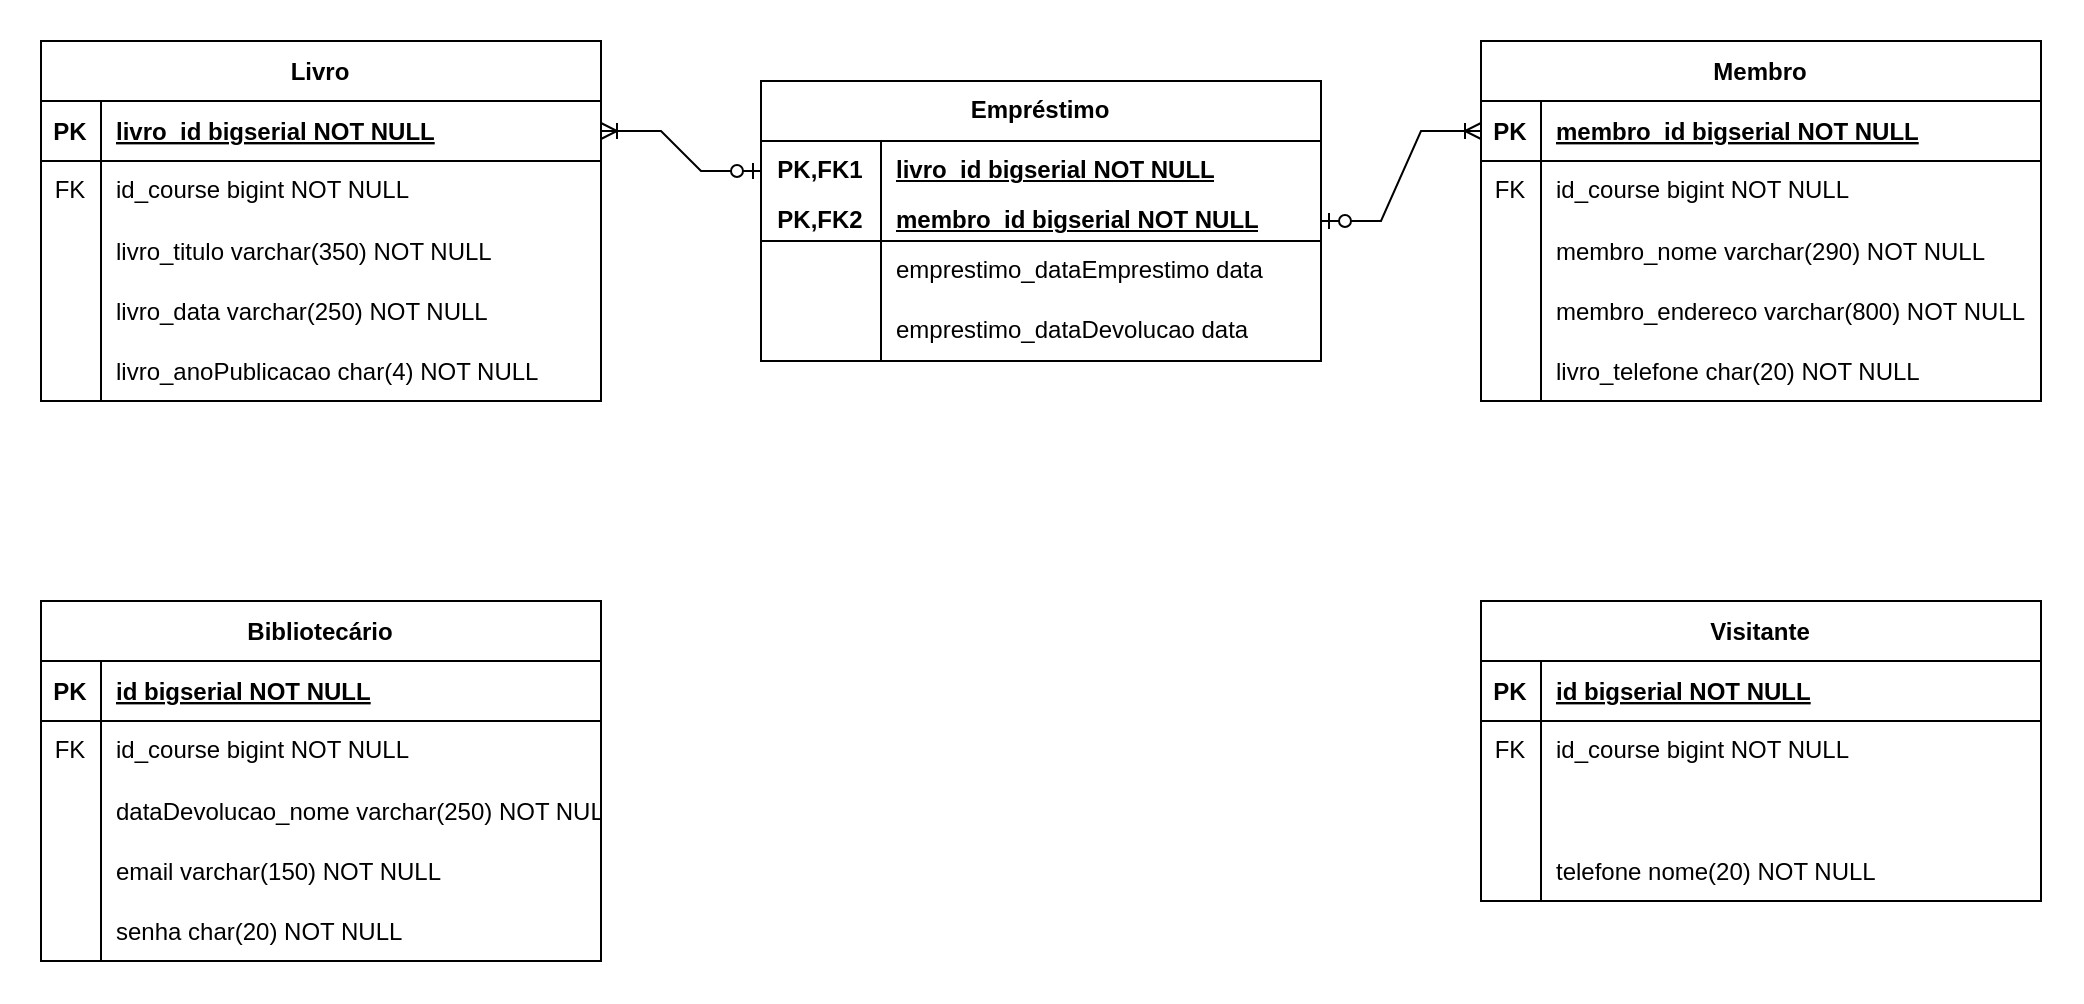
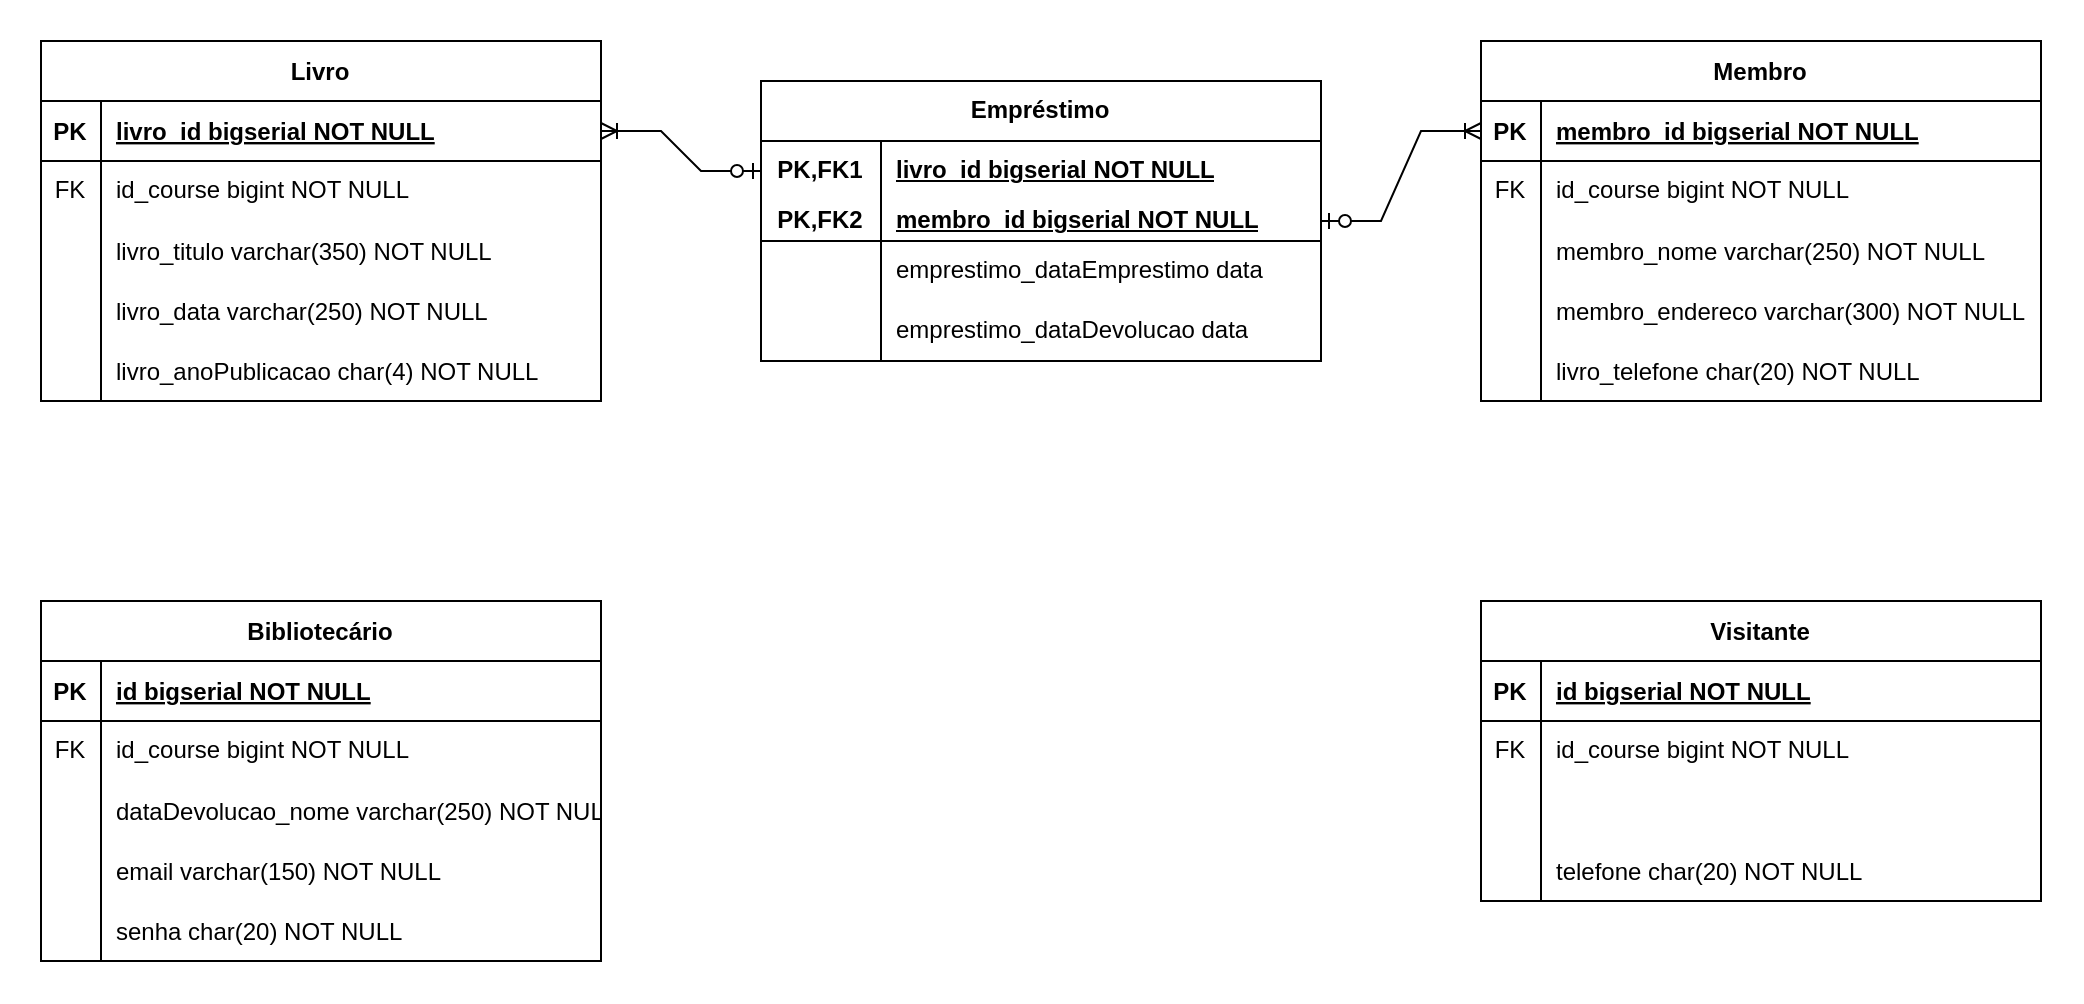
- <mxCell id="28" value="membro_nome varchar(290) NOT NULL" style="shape=partialRectangle;overflow=hidden;connectable=0;fillColor=none;top=0;left=0;bottom=0;right=0;align=left;spacingLeft=6;" parent="26" vertex="1"><mxGeometry x="30" width="250" height="30" as="geometry"><mxRectangle width="250" height="30" as="alternateBounds" /></mxGeometry></mxCell>
+ <mxCell id="28" value="membro_nome varchar(250) NOT NULL" style="shape=partialRectangle;overflow=hidden;connectable=0;fillColor=none;top=0;left=0;bottom=0;right=0;align=left;spacingLeft=6;" parent="26" vertex="1"><mxGeometry x="30" width="250" height="30" as="geometry"><mxRectangle width="250" height="30" as="alternateBounds" /></mxGeometry></mxCell>
- <mxCell id="31" value="membro_endereco varchar(800) NOT NULL" style="shape=partialRectangle;connectable=0;fillColor=none;top=0;left=0;bottom=0;right=0;align=left;spacingLeft=6;overflow=hidden;" parent="29" vertex="1"><mxGeometry x="30" width="250" height="30" as="geometry"><mxRectangle width="250" height="30" as="alternateBounds" /></mxGeometry></mxCell>
+ <mxCell id="31" value="membro_endereco varchar(300) NOT NULL" style="shape=partialRectangle;connectable=0;fillColor=none;top=0;left=0;bottom=0;right=0;align=left;spacingLeft=6;overflow=hidden;" parent="29" vertex="1"><mxGeometry x="30" width="250" height="30" as="geometry"><mxRectangle width="250" height="30" as="alternateBounds" /></mxGeometry></mxCell>
- <mxCell id="62" value="telefone nome(20) NOT NULL" style="shape=partialRectangle;connectable=0;fillColor=none;top=0;left=0;bottom=0;right=0;align=left;spacingLeft=6;overflow=hidden;" parent="60" vertex="1"><mxGeometry x="30" width="250" height="30" as="geometry"><mxRectangle width="250" height="30" as="alternateBounds" /></mxGeometry></mxCell>
+ <mxCell id="62" value="telefone char(20) NOT NULL" style="shape=partialRectangle;connectable=0;fillColor=none;top=0;left=0;bottom=0;right=0;align=left;spacingLeft=6;overflow=hidden;" parent="60" vertex="1"><mxGeometry x="30" width="250" height="30" as="geometry"><mxRectangle width="250" height="30" as="alternateBounds" /></mxGeometry></mxCell>
